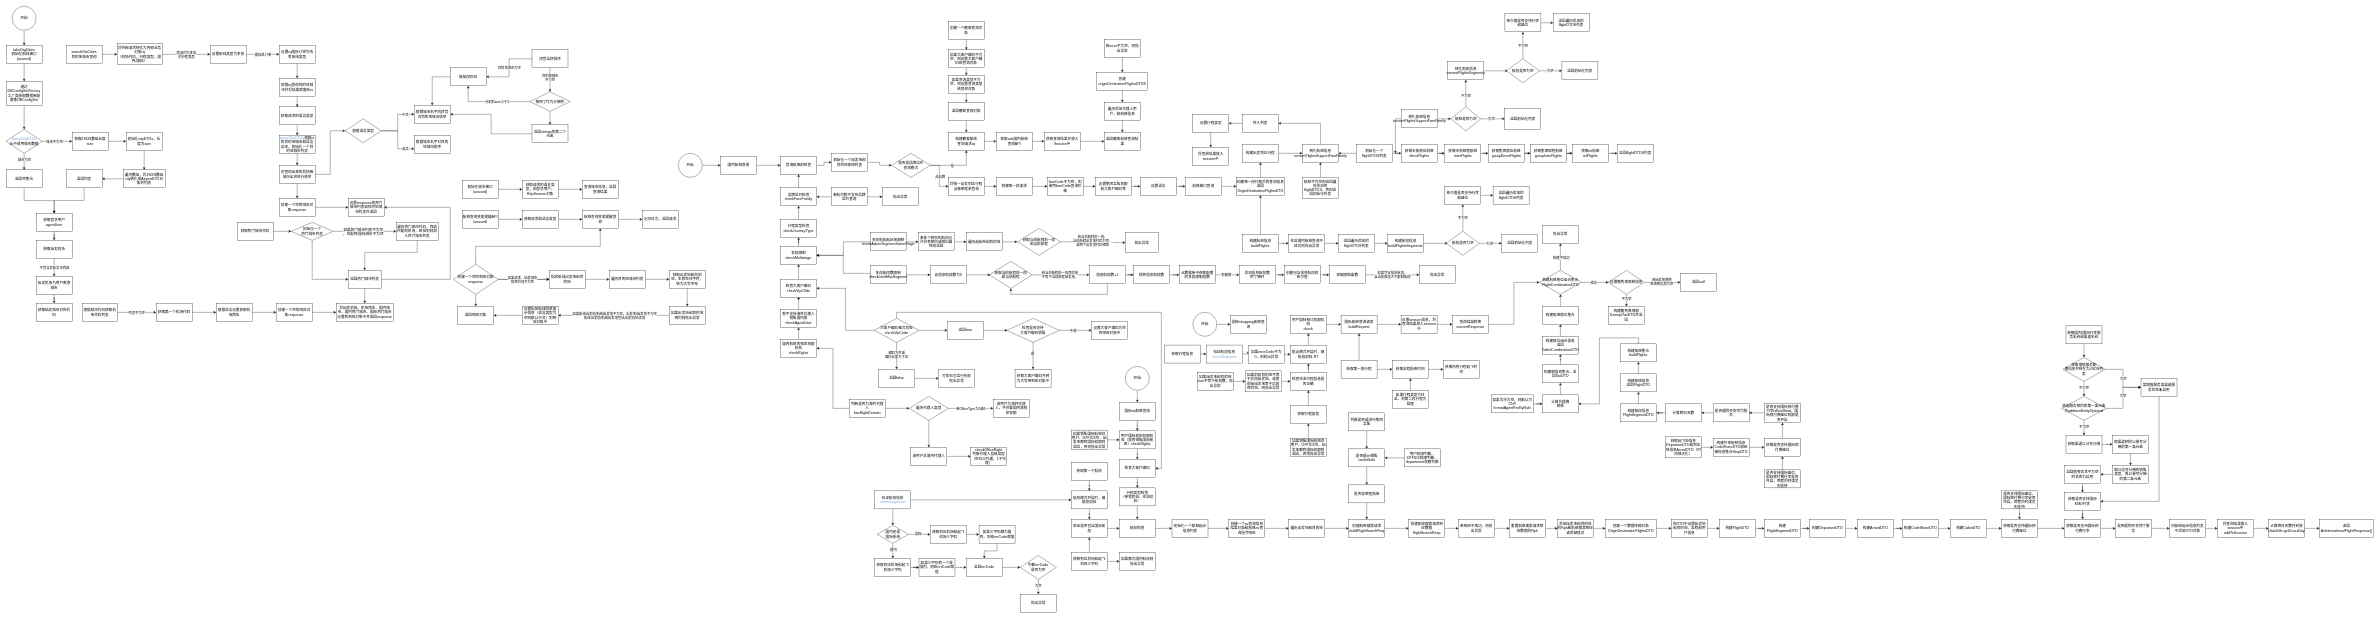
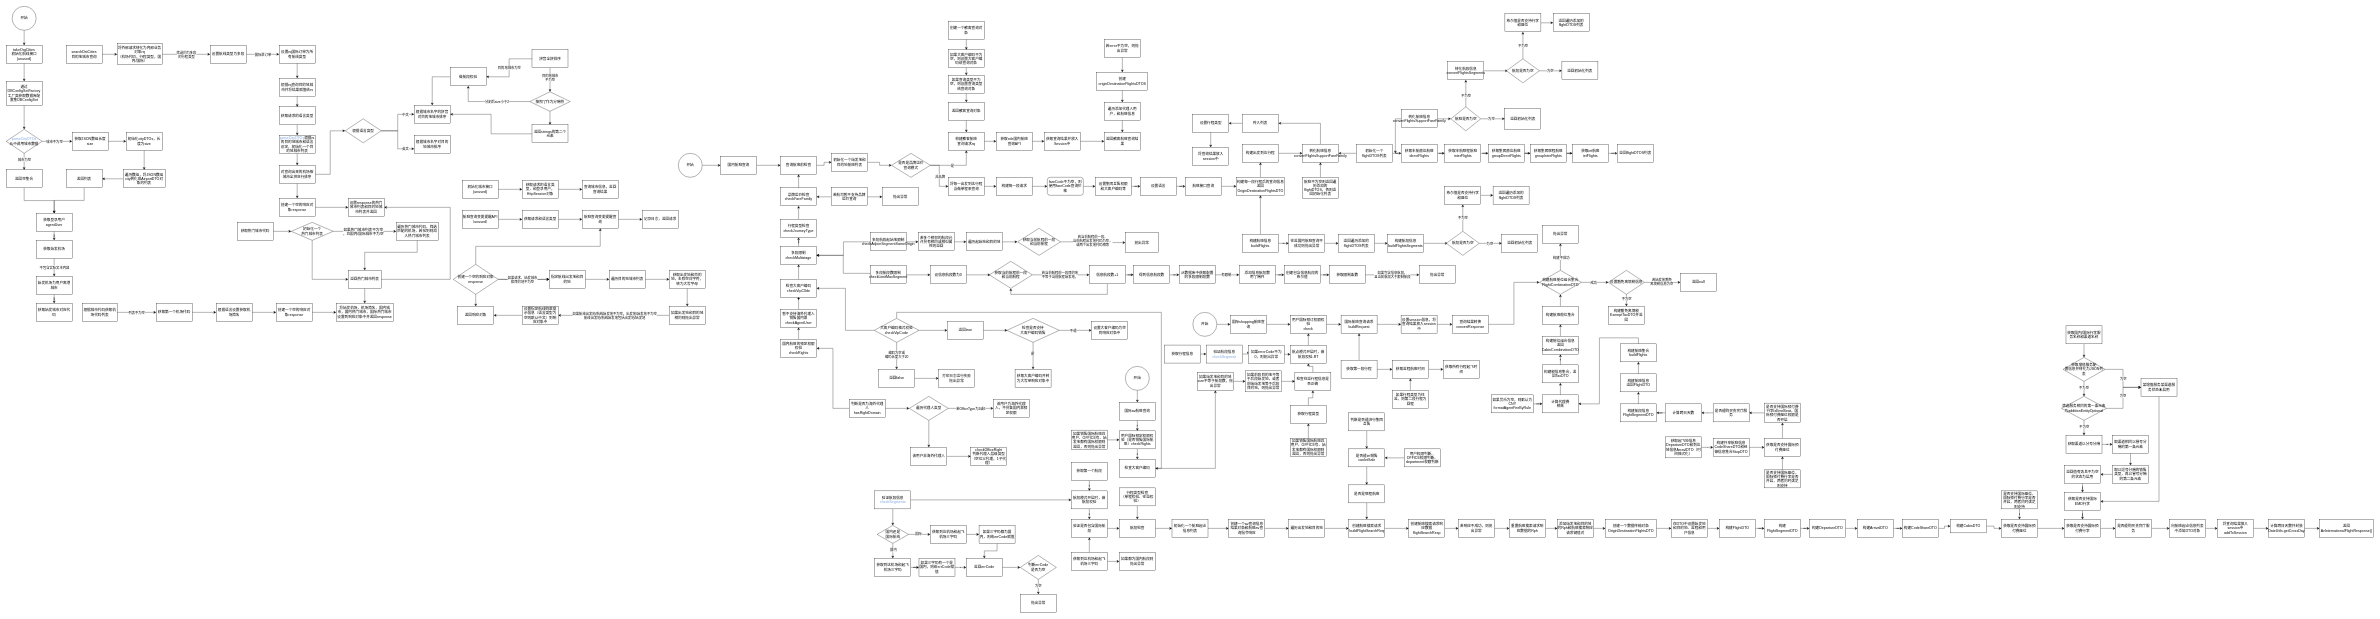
- <mxCell id="277" value="fareCode不为空，则使用fareCode查询价格" style="whiteSpace=wrap;html=1;rounded=0;" parent="1" vertex="1"><mxGeometry x="3490" y="590" width="120" height="60" as="geometry" /></mxCell>
+ <mxCell id="277" value="fareCode不为空，则使用fareCode查询价格" style="whiteSpace=wrap;html=1;rounded=1;" parent="1" vertex="1"><mxGeometry x="3490" y="590" width="120" height="60" as="geometry" /></mxCell>
+ <mxCell id="393" value="" style="edgeStyle=orthogonalEdgeStyle;rounded=0;orthogonalLoop=1;jettySize=auto;html=1;" parent="1" source="394" target="396" edge="1"><mxGeometry relative="1" as="geometry" /></mxCell>
- <mxCell id="402" value="检查往返行程信息是否正确" style="whiteSpace=wrap;html=1;rounded=0;" parent="1" vertex="1"><mxGeometry x="4300" y="1240" width="120" height="60" as="geometry" /></mxCell>
+ <mxCell id="402" value="检查往返行程信息是否正确" style="whiteSpace=wrap;html=1;rounded=0;" parent="1" vertex="1"><mxGeometry x="4315" y="1240" width="120" height="60" as="geometry" /></mxCell>
- <mxCell id="128" value="" style="edgeStyle=orthogonalEdgeStyle;rounded=0;orthogonalLoop=1;jettySize=auto;html=1;" parent="1" source="129" target="131" edge="1"><mxGeometry relative="1" as="geometry" /></mxCell>
+ <mxCell id="128" value="" style="edgeStyle=orthogonalEdgeStyle;rounded=0;orthogonalLoop=1;jettySize=auto;html=1;" parent="1" source="129" target="404" edge="1"><mxGeometry relative="1" as="geometry" /></mxCell>
- <mxCell id="463" value="构建CabinDTO" style="whiteSpace=wrap;html=1;rounded=0;" parent="1" vertex="1"><mxGeometry x="6500" y="1730" width="120" height="60" as="geometry" /></mxCell>
+ <mxCell id="463" value="构建CabinDTO" style="whiteSpace=wrap;html=1;rounded=0;" parent="1" vertex="1"><mxGeometry x="6500" y="1730" width="120" height="45" as="geometry" /></mxCell>
